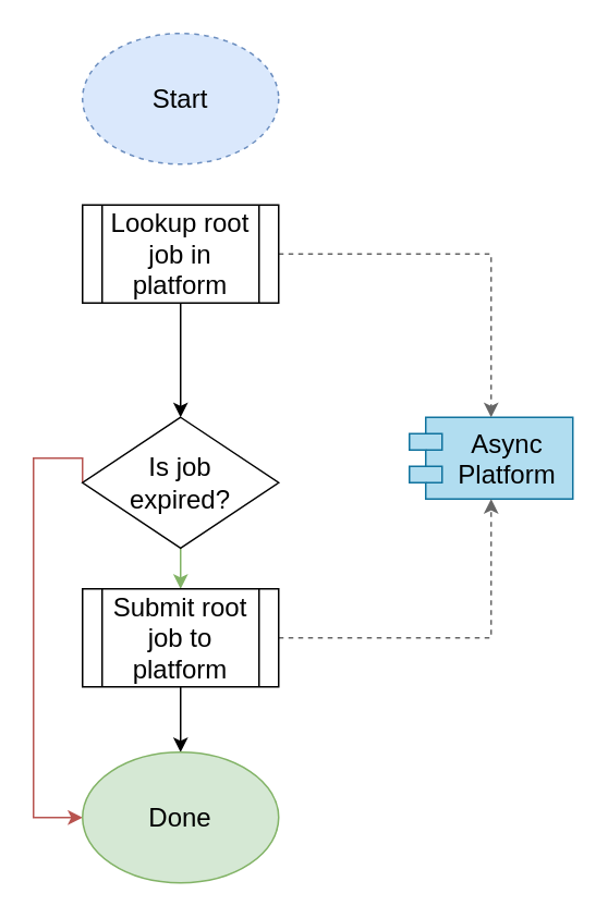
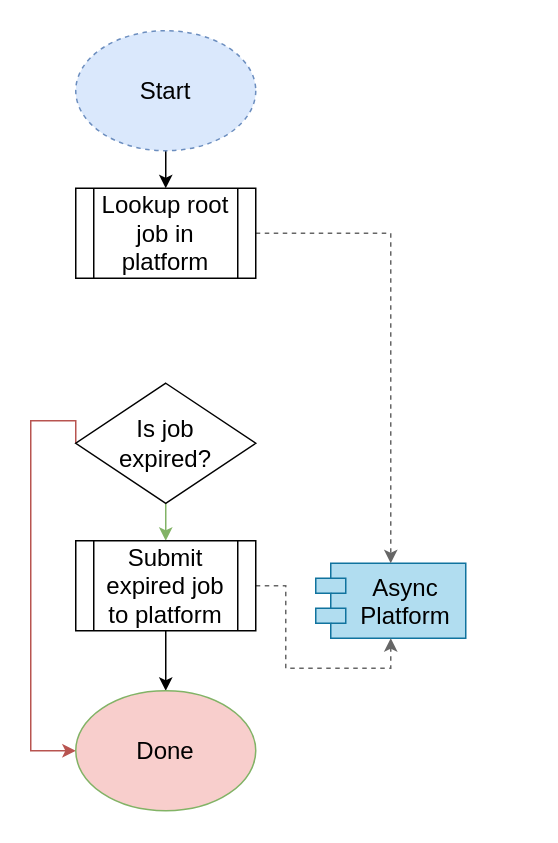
+ <mxCell id="2" style="edgeStyle=orthogonalEdgeStyle;rounded=0;orthogonalLoop=1;jettySize=auto;html=1;exitX=0.5;exitY=1;exitDx=0;exitDy=0;entryX=0.5;entryY=0;entryDx=0;entryDy=0;fontSize=16;" edge="1" parent="1" source="3" target="7"><mxGeometry relative="1" as="geometry" /></mxCell>
- <mxCell id="6" style="edgeStyle=orthogonalEdgeStyle;rounded=0;orthogonalLoop=1;jettySize=auto;html=1;exitX=0.5;exitY=1;exitDx=0;exitDy=0;entryX=0.5;entryY=0;entryDx=0;entryDy=0;fontSize=16;" edge="1" parent="1" source="7" target="10"><mxGeometry relative="1" as="geometry" /></mxCell>
- <mxCell id="4" value="Async&#10;Platform" style="shape=module;align=left;spacingLeft=20;align=center;verticalAlign=top;fontSize=16;fillColor=#b1ddf0;strokeColor=#10739e;" vertex="1" parent="1"><mxGeometry x="250" y="255" width="100" height="50" as="geometry" /></mxCell>
+ <mxCell id="4" value="Async&#10;Platform" style="shape=module;align=left;spacingLeft=20;align=center;verticalAlign=top;fontSize=16;fillColor=#b1ddf0;strokeColor=#10739e;" vertex="1" parent="1"><mxGeometry x="210" y="375" width="100" height="50" as="geometry" /></mxCell>
- <mxCell id="13" value="Submit root job to platform" style="shape=process;whiteSpace=wrap;html=1;backgroundOutline=1;fontSize=16;" vertex="1" parent="1"><mxGeometry x="50" y="360" width="120" height="60" as="geometry" /></mxCell>
+ <mxCell id="13" value="Submit expired job to platform" style="shape=process;whiteSpace=wrap;html=1;backgroundOutline=1;fontSize=16;" vertex="1" parent="1"><mxGeometry x="50" y="360" width="120" height="60" as="geometry" /></mxCell>
- <mxCell id="14" value="Done" style="ellipse;whiteSpace=wrap;html=1;fontSize=16;fillColor=#d5e8d4;strokeColor=#82b366;" vertex="1" parent="1"><mxGeometry x="50" y="460" width="120" height="80" as="geometry" /></mxCell>
+ <mxCell id="14" value="Done" style="ellipse;whiteSpace=wrap;html=1;fontSize=16;fillColor=#f8cecc;strokeColor=#82b366;" vertex="1" parent="1"><mxGeometry x="50" y="460" width="120" height="80" as="geometry" /></mxCell>
